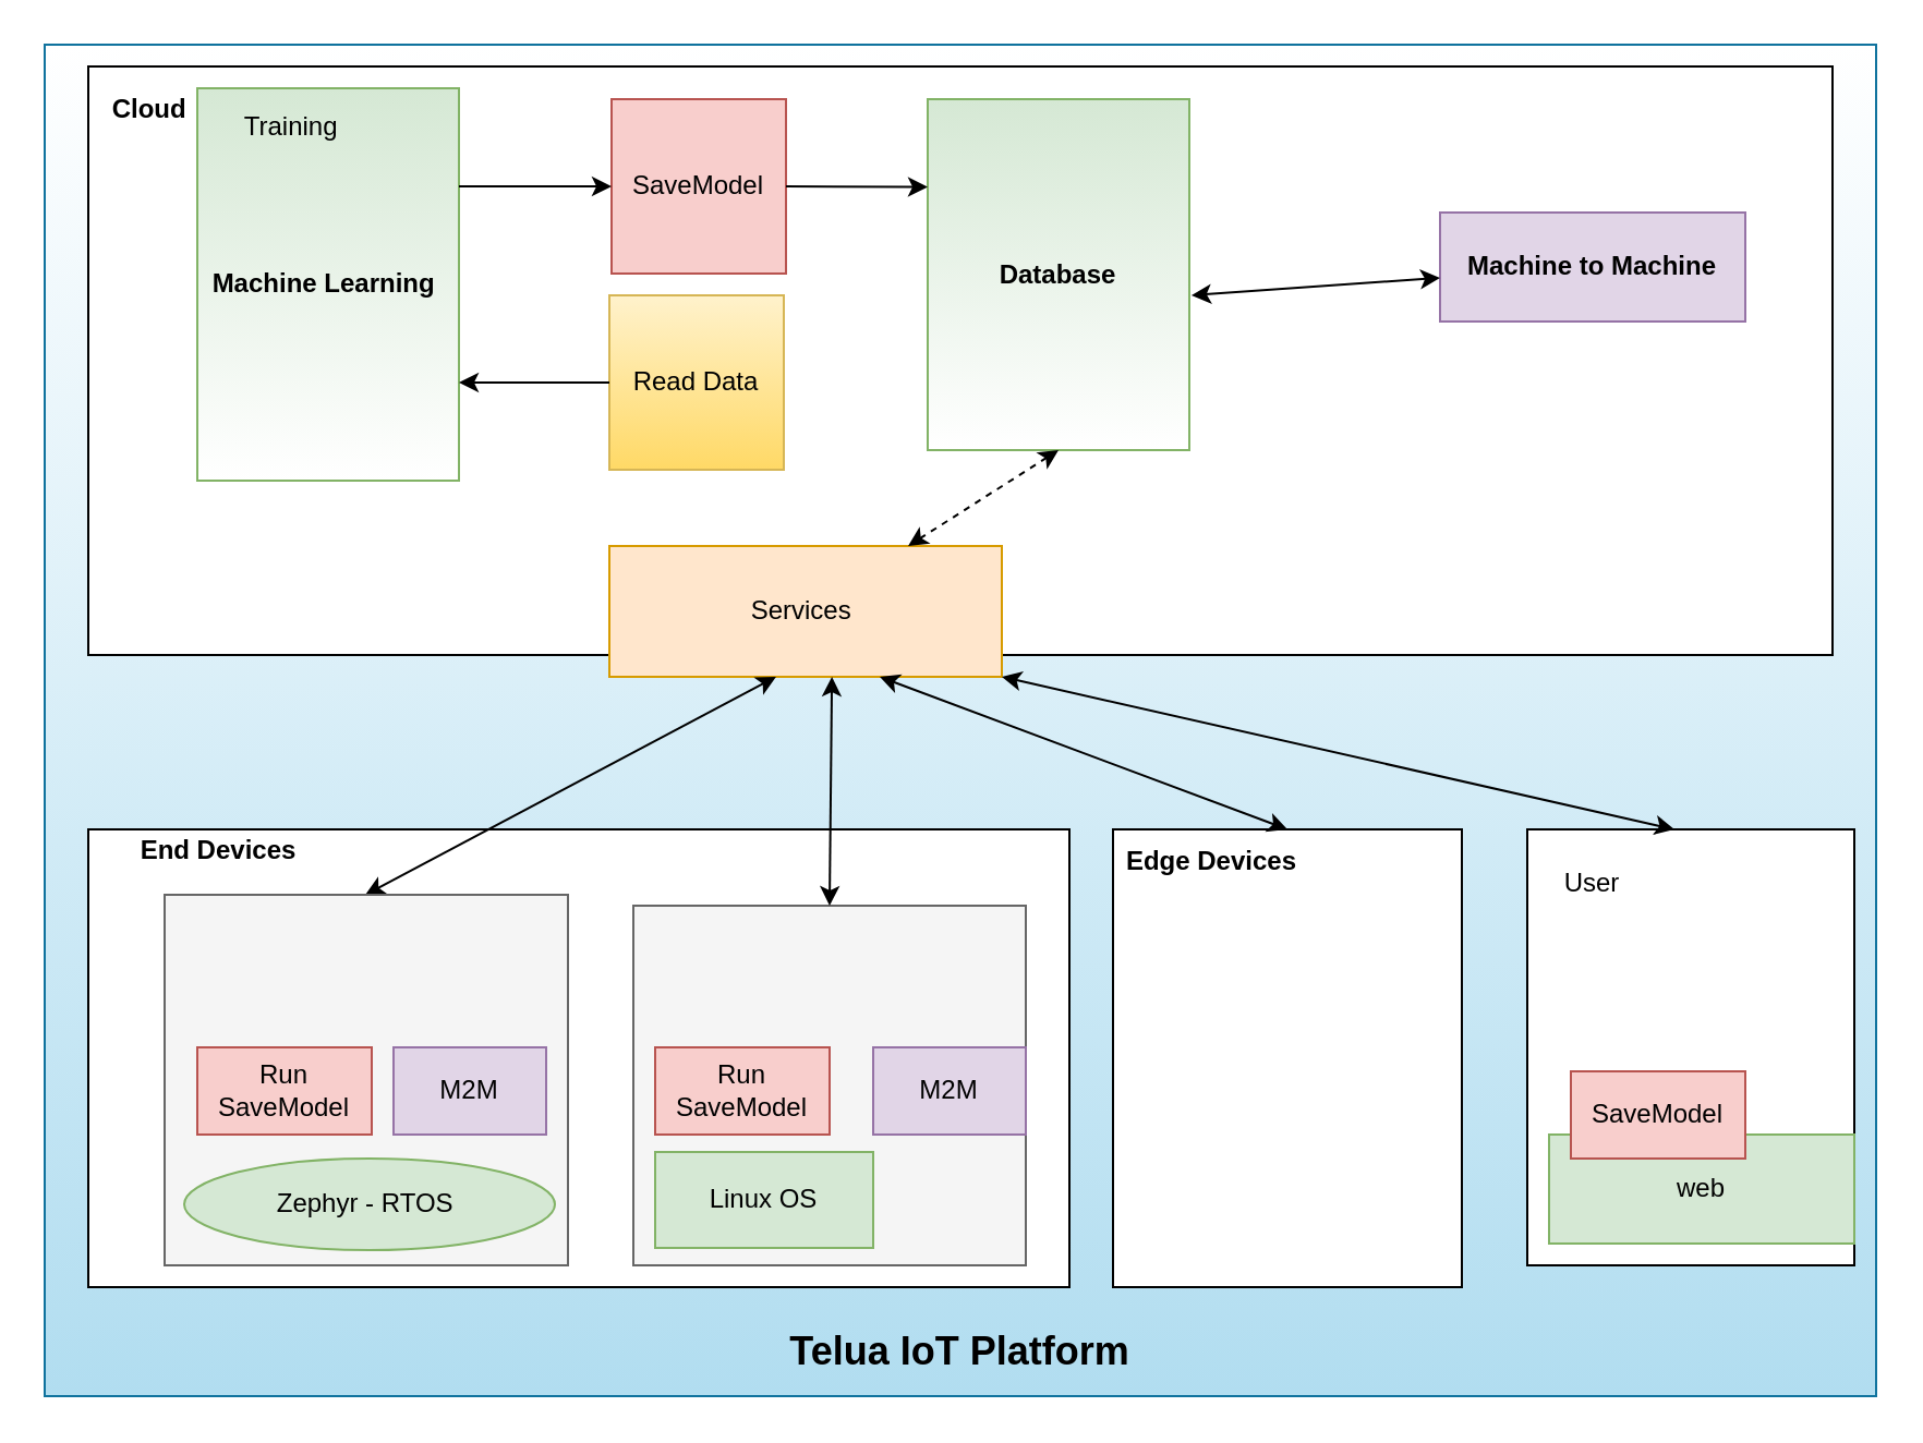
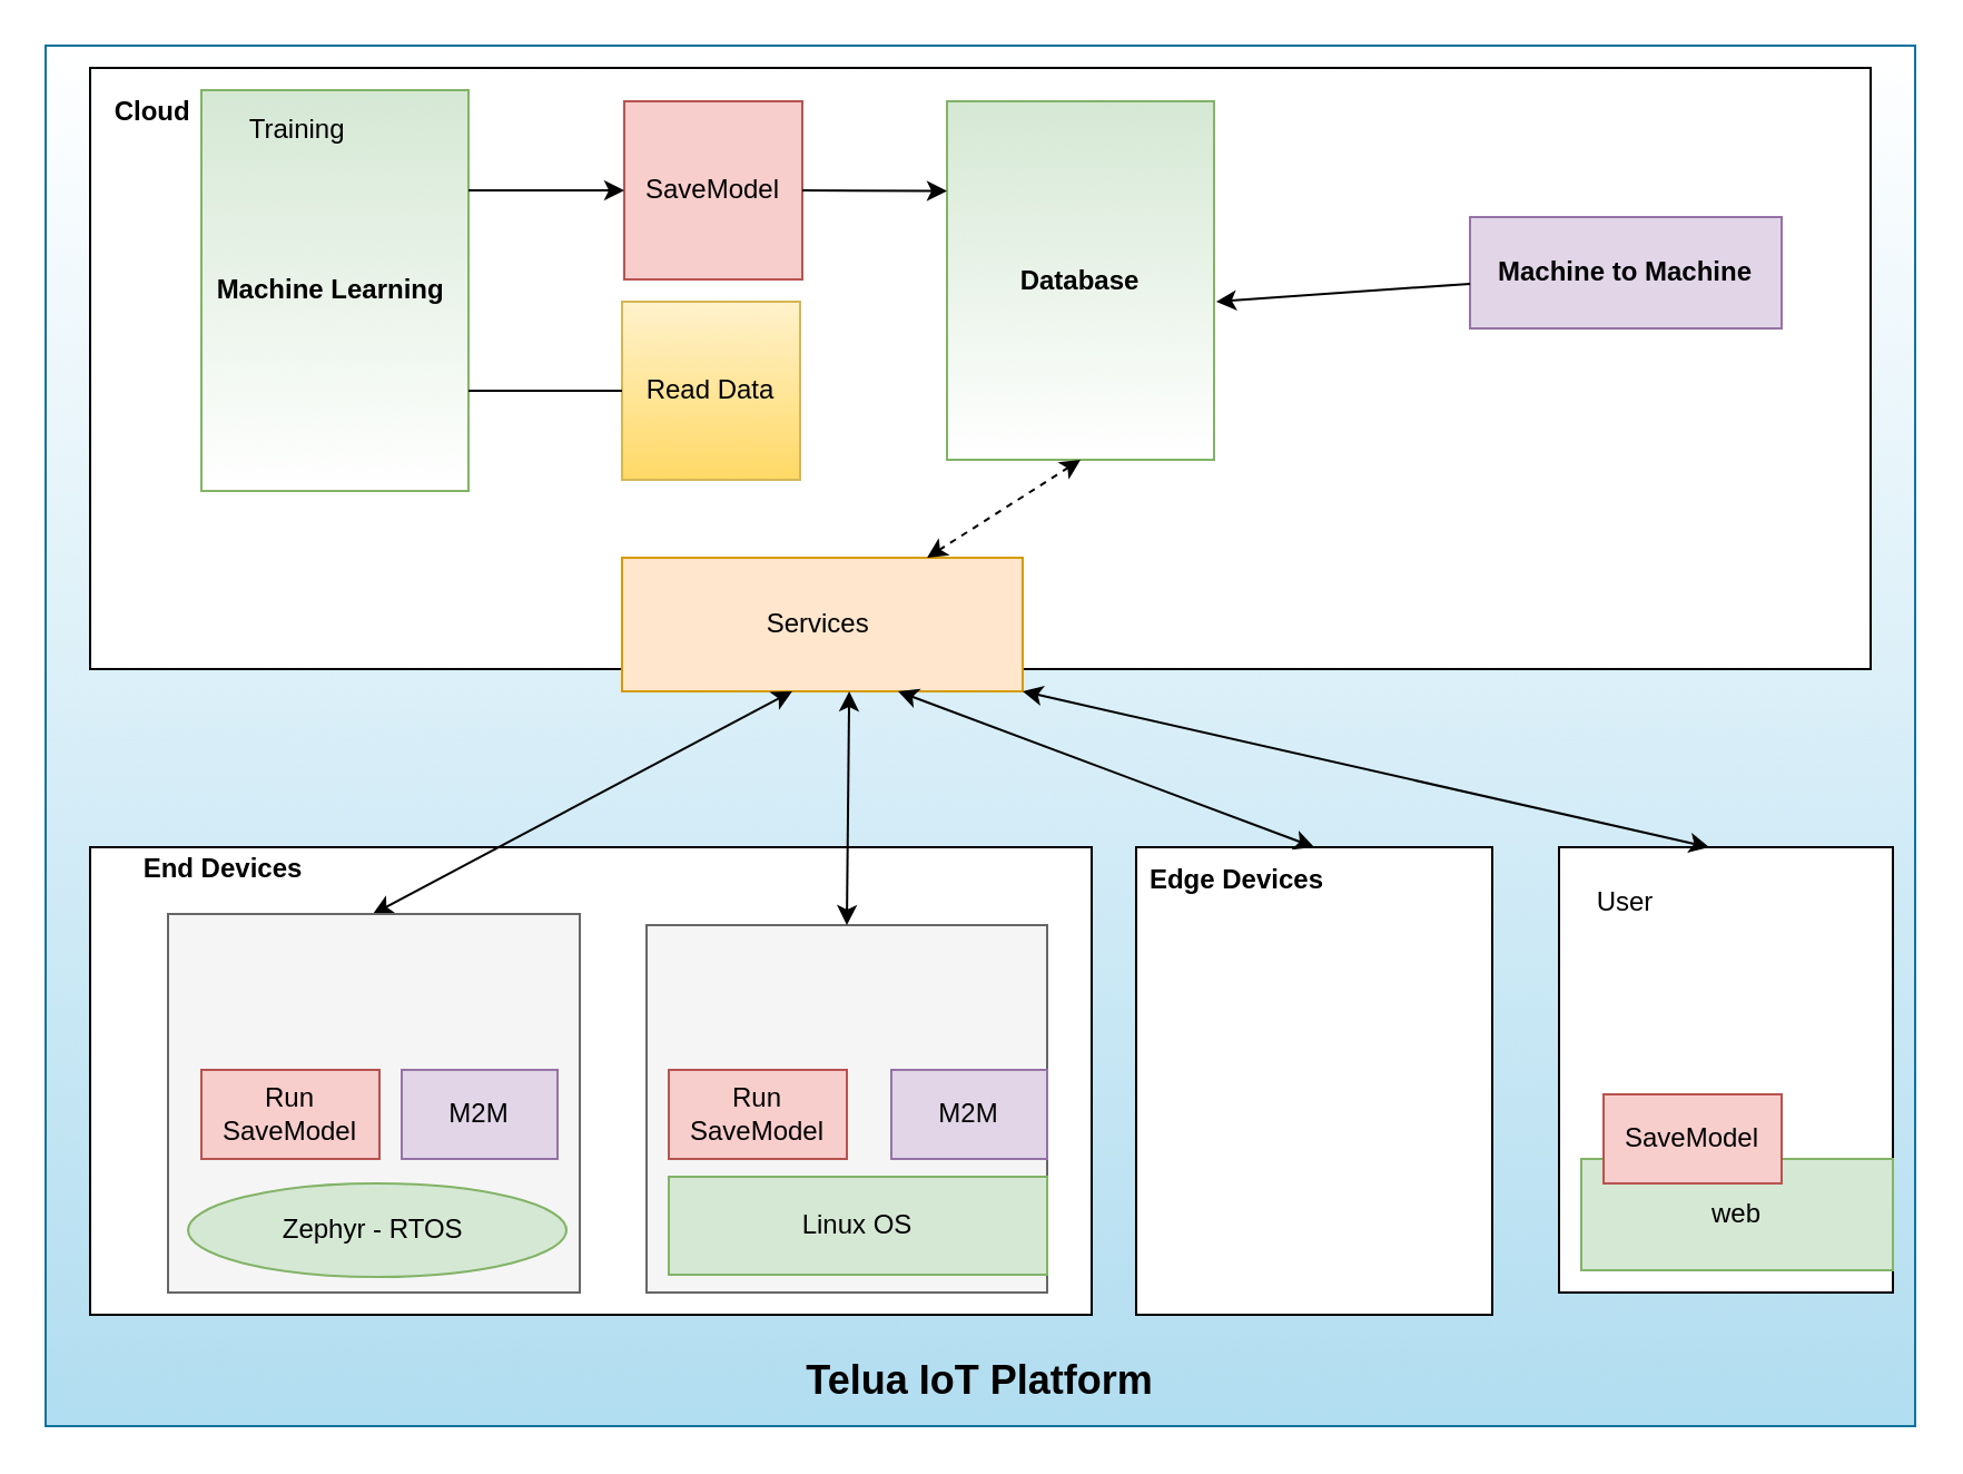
- <mxCell id="29" value="" style="endArrow=classic;startArrow=classic;html=1;exitX=1.008;exitY=0.559;exitDx=0;exitDy=0;exitPerimeter=0;" parent="1" source="10" target="28" edge="1"><mxGeometry width="50" height="50" relative="1" as="geometry"><mxPoint x="610" y="135" as="sourcePoint" /><mxPoint x="660" y="85" as="targetPoint" /></mxGeometry></mxCell>
+ <mxCell id="29" value="" style="endArrow=none;startArrow=classic;html=1;exitX=1.008;exitY=0.559;exitDx=0;exitDy=0;exitPerimeter=0;" parent="1" source="10" target="28" edge="1"><mxGeometry width="50" height="50" relative="1" as="geometry"><mxPoint x="610" y="135" as="sourcePoint" /><mxPoint x="660" y="85" as="targetPoint" /></mxGeometry></mxCell>
- <mxCell id="21" value="" style="endArrow=classic;html=1;exitX=0;exitY=0.5;exitDx=0;exitDy=0;entryX=1;entryY=0.75;entryDx=0;entryDy=0;" parent="1" source="20" target="9" edge="1"><mxGeometry width="50" height="50" relative="1" as="geometry"><mxPoint x="620" y="450" as="sourcePoint" /><mxPoint x="210" y="168" as="targetPoint" /></mxGeometry></mxCell>
+ <mxCell id="21" value="" style="endArrow=none;html=1;exitX=0;exitY=0.5;exitDx=0;exitDy=0;entryX=1;entryY=0.75;entryDx=0;entryDy=0;" parent="1" source="20" target="9" edge="1"><mxGeometry width="50" height="50" relative="1" as="geometry"><mxPoint x="620" y="450" as="sourcePoint" /><mxPoint x="210" y="168" as="targetPoint" /></mxGeometry></mxCell>
- <mxCell id="32" value="Linux OS" style="rounded=0;whiteSpace=wrap;html=1;fillColor=#d5e8d4;strokeColor=#82b366;" parent="1" vertex="1"><mxGeometry x="300" y="528" width="100" height="44" as="geometry" /></mxCell>
+ <mxCell id="32" value="Linux OS" style="rounded=0;whiteSpace=wrap;html=1;fillColor=#d5e8d4;strokeColor=#82b366;" parent="1" vertex="1"><mxGeometry x="300" y="528" width="170" height="44" as="geometry" /></mxCell>
